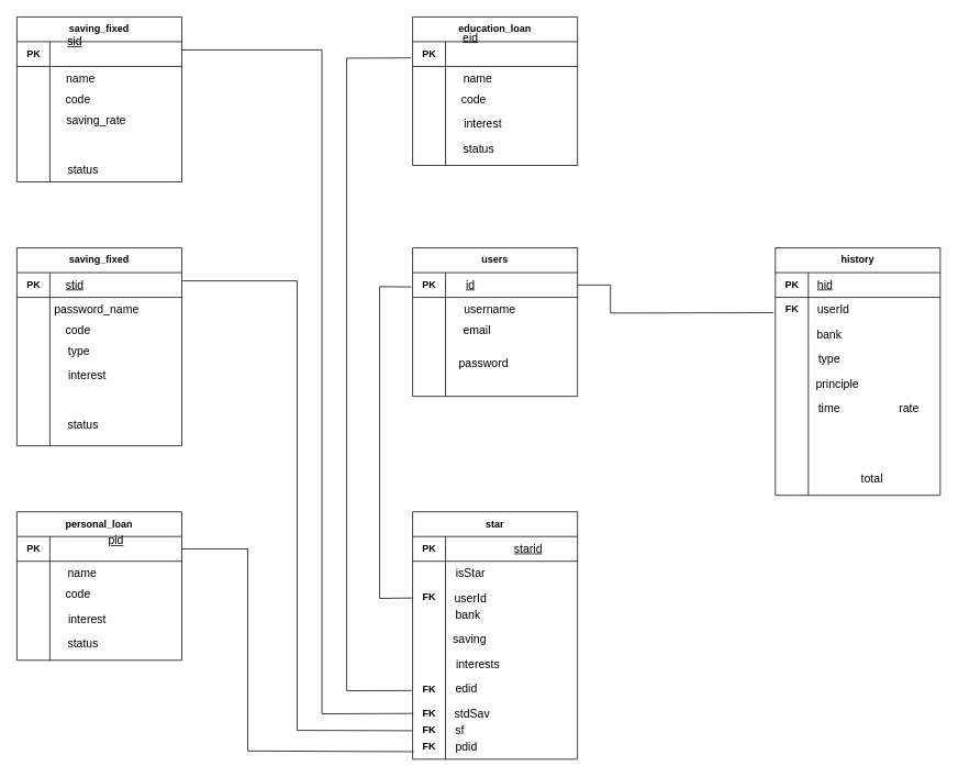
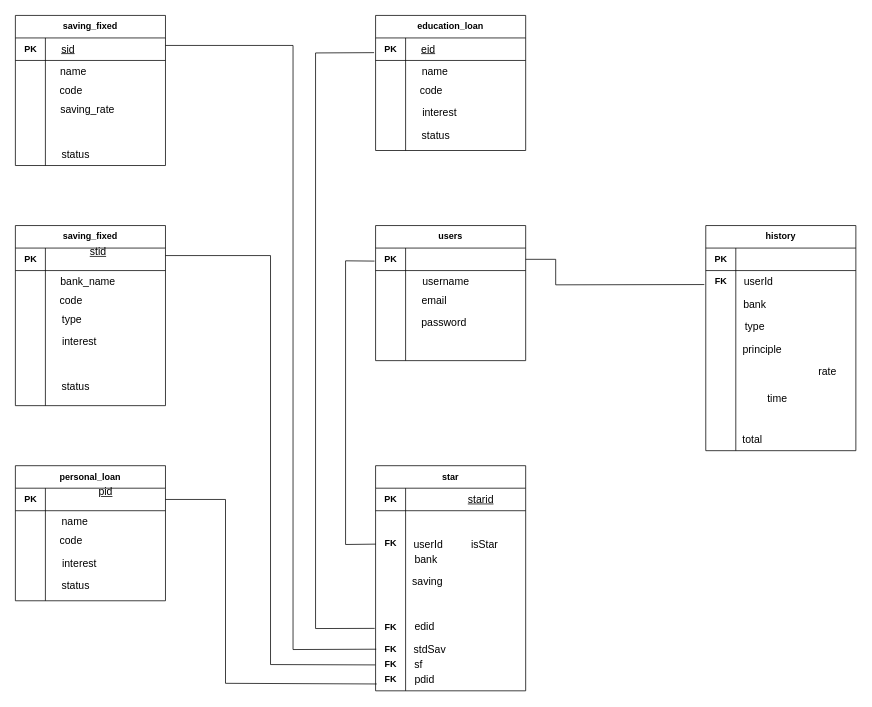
- <mxCell id="34" value="&lt;font style=&quot;font-size: 14px;&quot;&gt;&lt;u&gt;eid&lt;/u&gt;&lt;/font&gt;" style="text;html=1;align=center;verticalAlign=middle;resizable=0;points=[];autosize=1;strokeColor=none;fillColor=none;" parent="30" vertex="1"><mxGeometry x="50" y="10" width="40" height="30" as="geometry" /></mxCell>
+ <mxCell id="34" value="&lt;font style=&quot;font-size: 14px;&quot;&gt;&lt;u&gt;eid&lt;/u&gt;&lt;/font&gt;" style="text;html=1;align=center;verticalAlign=middle;resizable=0;points=[];autosize=1;strokeColor=none;fillColor=none;" parent="30" vertex="1"><mxGeometry x="50" y="30" width="40" height="30" as="geometry" /></mxCell>
- <mxCell id="6" value="&lt;font style=&quot;font-size: 14px;&quot;&gt;&lt;u&gt;sid&lt;/u&gt;&lt;/font&gt;" style="text;html=1;align=center;verticalAlign=middle;resizable=0;points=[];autosize=1;strokeColor=none;fillColor=none;" parent="2" vertex="1"><mxGeometry x="50" y="15" width="40" height="30" as="geometry" /></mxCell>
+ <mxCell id="6" value="&lt;font style=&quot;font-size: 14px;&quot;&gt;&lt;u&gt;sid&lt;/u&gt;&lt;/font&gt;" style="text;html=1;align=center;verticalAlign=middle;resizable=0;points=[];autosize=1;strokeColor=none;fillColor=none;" parent="2" vertex="1"><mxGeometry x="50" y="30" width="40" height="30" as="geometry" /></mxCell>
- <mxCell id="15" value="&lt;font style=&quot;font-size: 14px;&quot;&gt;&lt;u&gt;stid&lt;/u&gt;&lt;/font&gt;" style="text;html=1;align=center;verticalAlign=middle;resizable=0;points=[];autosize=1;strokeColor=none;fillColor=none;" parent="11" vertex="1"><mxGeometry x="45" y="30" width="50" height="30" as="geometry" /></mxCell>
+ <mxCell id="15" value="&lt;font style=&quot;font-size: 14px;&quot;&gt;&lt;u&gt;stid&lt;/u&gt;&lt;/font&gt;" style="text;html=1;align=center;verticalAlign=middle;resizable=0;points=[];autosize=1;strokeColor=none;fillColor=none;" parent="11" vertex="1"><mxGeometry x="85" y="20" width="50" height="30" as="geometry" /></mxCell>
- <mxCell id="43" value="&lt;font style=&quot;font-size: 14px;&quot;&gt;&lt;u&gt;id&lt;/u&gt;&lt;/font&gt;" style="text;html=1;align=center;verticalAlign=middle;resizable=0;points=[];autosize=1;strokeColor=none;fillColor=none;" parent="39" vertex="1"><mxGeometry x="55" y="30" width="30" height="30" as="geometry" /></mxCell>
- <mxCell id="70" value="&lt;font style=&quot;font-size: 14px;&quot;&gt;&lt;u&gt;hid&lt;/u&gt;&lt;/font&gt;" style="text;html=1;align=center;verticalAlign=middle;resizable=0;points=[];autosize=1;strokeColor=none;fillColor=none;" vertex="1" parent="66"><mxGeometry x="40" y="30" width="40" height="30" as="geometry" /></mxCell>
- <mxCell id="16" value="&lt;font style=&quot;font-size: 14px;&quot;&gt;&amp;nbsp; &amp;nbsp; &amp;nbsp; &amp;nbsp; &amp;nbsp; &amp;nbsp;password_name&lt;/font&gt;" style="text;html=1;align=center;verticalAlign=middle;resizable=0;points=[];autosize=1;strokeColor=none;fillColor=none;" parent="11" vertex="1"><mxGeometry x="5" y="60" width="140" height="30" as="geometry" /></mxCell>
+ <mxCell id="16" value="&lt;font style=&quot;font-size: 14px;&quot;&gt;&amp;nbsp; &amp;nbsp; &amp;nbsp; &amp;nbsp; &amp;nbsp; &amp;nbsp;bank_name&lt;/font&gt;" style="text;html=1;align=center;verticalAlign=middle;resizable=0;points=[];autosize=1;strokeColor=none;fillColor=none;" parent="11" vertex="1"><mxGeometry x="5" y="60" width="140" height="30" as="geometry" /></mxCell>
- <mxCell id="46" value="&lt;font style=&quot;font-size: 14px;&quot;&gt;&amp;nbsp; &amp;nbsp;password&lt;/font&gt;" style="text;html=1;align=center;verticalAlign=middle;resizable=0;points=[];autosize=1;strokeColor=none;fillColor=none;" parent="39" vertex="1"><mxGeometry x="30" y="125" width="100" height="30" as="geometry" /></mxCell>
+ <mxCell id="46" value="&lt;font style=&quot;font-size: 14px;&quot;&gt;&amp;nbsp; &amp;nbsp;password&lt;/font&gt;" style="text;html=1;align=center;verticalAlign=middle;resizable=0;points=[];autosize=1;strokeColor=none;fillColor=none;" parent="39" vertex="1"><mxGeometry x="35" y="115" width="100" height="30" as="geometry" /></mxCell>
- <mxCell id="75" value="&lt;font style=&quot;font-size: 14px;&quot;&gt;time&lt;/font&gt;" style="text;html=1;align=center;verticalAlign=middle;resizable=0;points=[];autosize=1;strokeColor=none;fillColor=none;" vertex="1" parent="66"><mxGeometry x="40" y="180" width="50" height="30" as="geometry" /></mxCell>
+ <mxCell id="75" value="&lt;font style=&quot;font-size: 14px;&quot;&gt;time&lt;/font&gt;" style="text;html=1;align=center;verticalAlign=middle;resizable=0;points=[];autosize=1;strokeColor=none;fillColor=none;" vertex="1" parent="66"><mxGeometry x="70" y="215" width="50" height="30" as="geometry" /></mxCell>
- <mxCell id="77" value="&lt;font style=&quot;font-size: 14px;&quot;&gt;&amp;nbsp;total&lt;/font&gt;" style="text;html=1;align=center;verticalAlign=middle;resizable=0;points=[];autosize=1;strokeColor=none;fillColor=none;" vertex="1" parent="66"><mxGeometry x="90" y="265" width="50" height="30" as="geometry" /></mxCell>
+ <mxCell id="77" value="&lt;font style=&quot;font-size: 14px;&quot;&gt;&amp;nbsp;total&lt;/font&gt;" style="text;html=1;align=center;verticalAlign=middle;resizable=0;points=[];autosize=1;strokeColor=none;fillColor=none;" vertex="1" parent="66"><mxGeometry x="35" y="270" width="50" height="30" as="geometry" /></mxCell>
- <mxCell id="52" value="&lt;span style=&quot;font-size: 14px;&quot;&gt;isStar&lt;/span&gt;" style="text;html=1;align=center;verticalAlign=middle;resizable=0;points=[];autosize=1;strokeColor=none;fillColor=none;" parent="47" vertex="1"><mxGeometry x="40" y="60" width="60" height="30" as="geometry" /></mxCell>
+ <mxCell id="52" value="&lt;span style=&quot;font-size: 14px;&quot;&gt;isStar&lt;/span&gt;" style="text;html=1;align=center;verticalAlign=middle;resizable=0;points=[];autosize=1;strokeColor=none;fillColor=none;" parent="47" vertex="1"><mxGeometry x="115" y="90" width="60" height="30" as="geometry" /></mxCell>
- <mxCell id="56" value="&lt;font style=&quot;font-size: 14px;&quot;&gt;&amp;nbsp; interests&lt;/font&gt;" style="text;html=1;align=center;verticalAlign=middle;resizable=0;points=[];autosize=1;strokeColor=none;fillColor=none;" parent="47" vertex="1"><mxGeometry x="35" y="170" width="80" height="30" as="geometry" /></mxCell>
